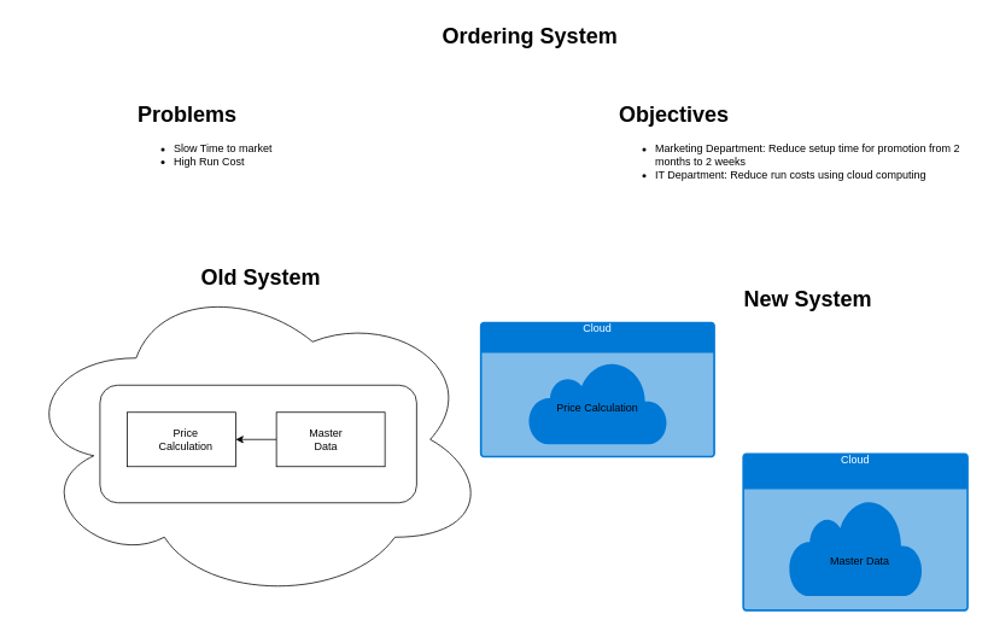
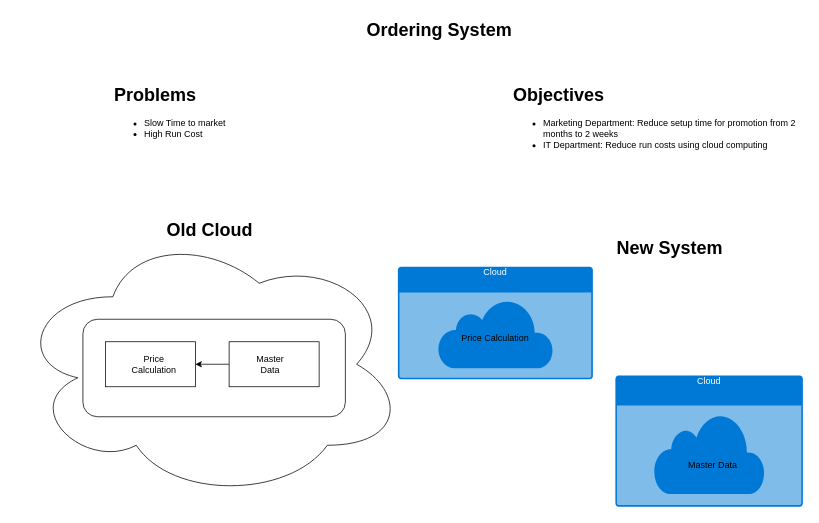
- <mxCell id="12" value="&lt;h1 style=&quot;margin-top: 0px;&quot;&gt;Old System&lt;/h1&gt;" style="text;html=1;whiteSpace=wrap;overflow=hidden;rounded=0;" vertex="1" parent="1"><mxGeometry x="220" y="285" width="180" height="40" as="geometry" /></mxCell>
+ <mxCell id="12" value="&lt;h1 style=&quot;margin-top: 0px;&quot;&gt;Old Cloud&lt;/h1&gt;" style="text;html=1;whiteSpace=wrap;overflow=hidden;rounded=0;" vertex="1" parent="1"><mxGeometry x="220" y="285" width="180" height="40" as="geometry" /></mxCell>
